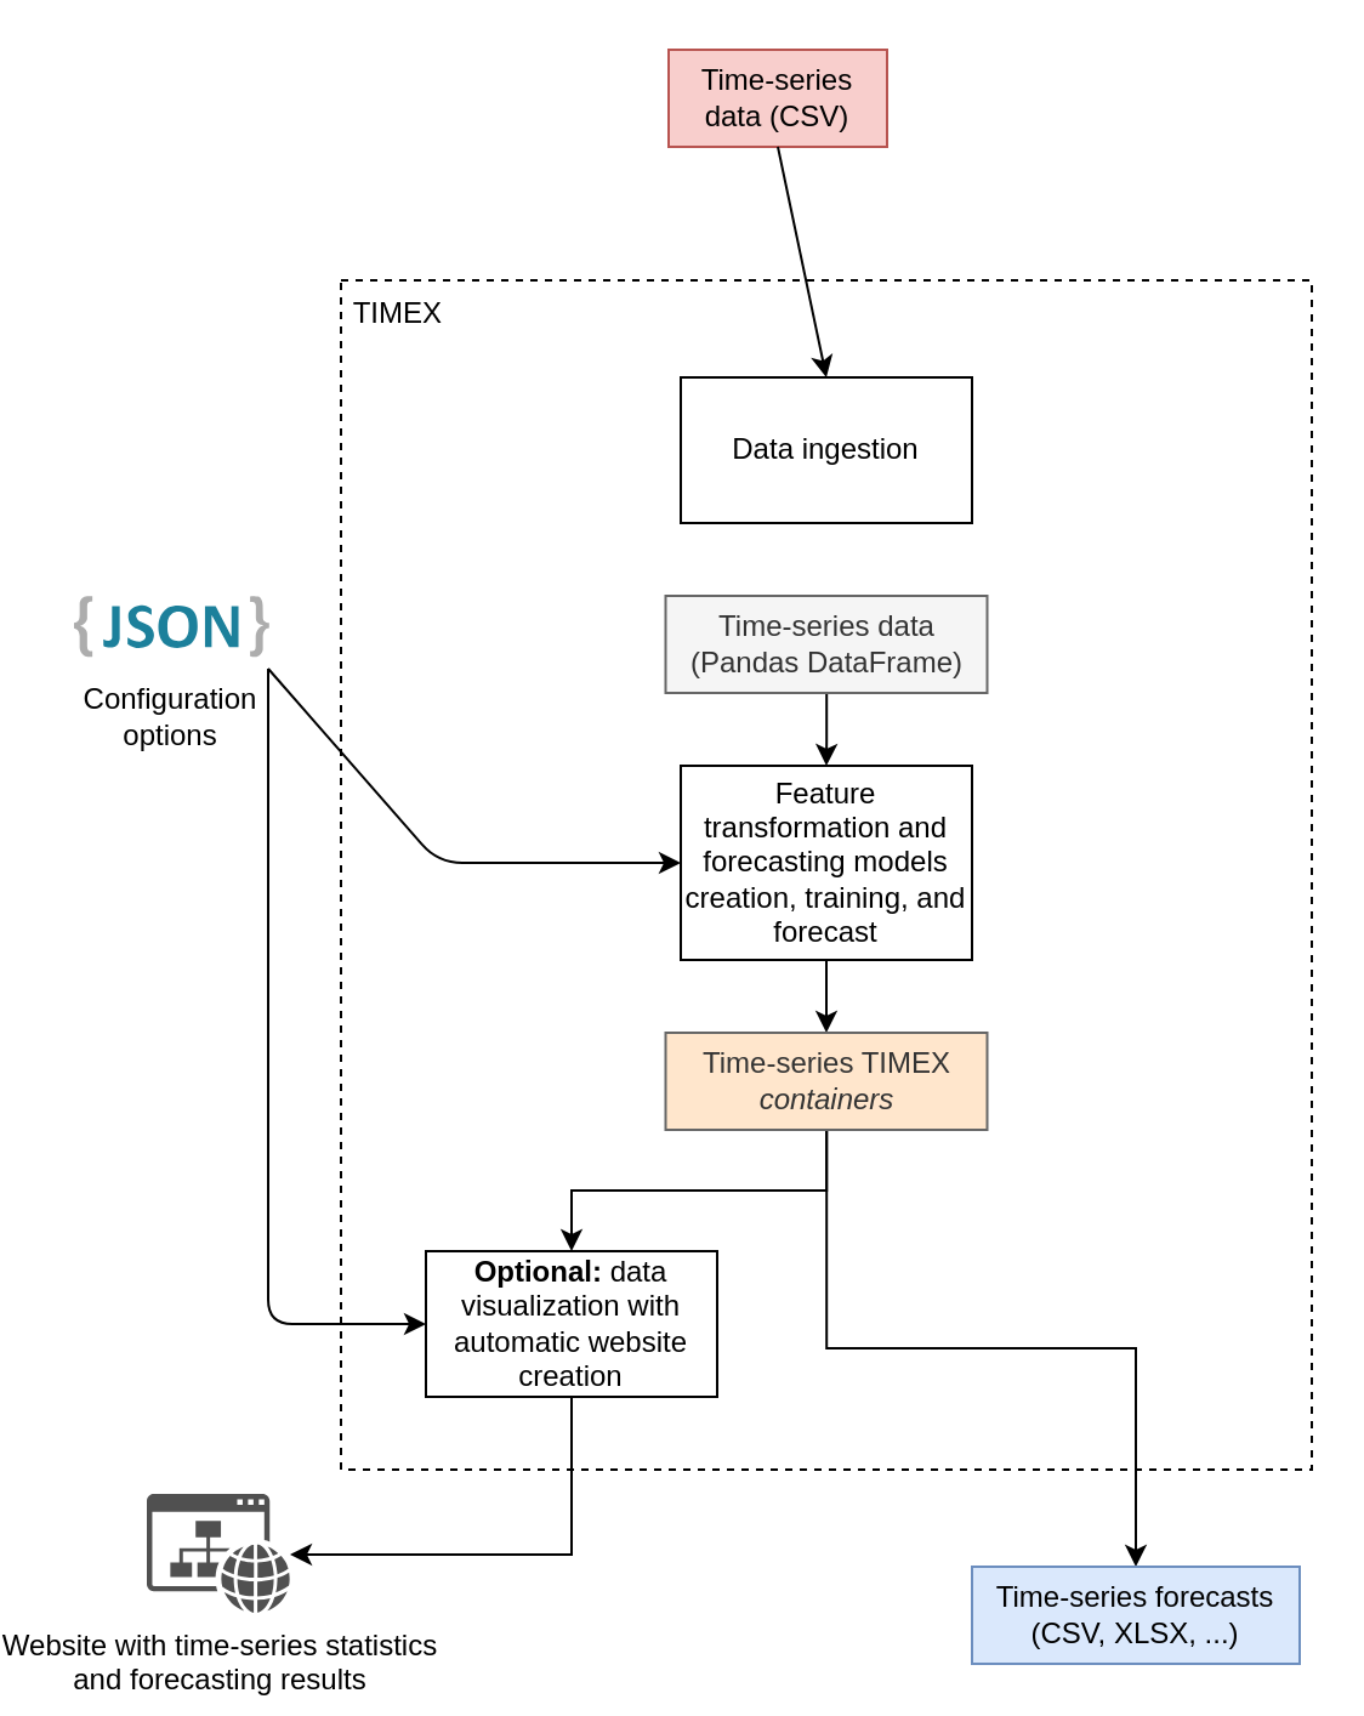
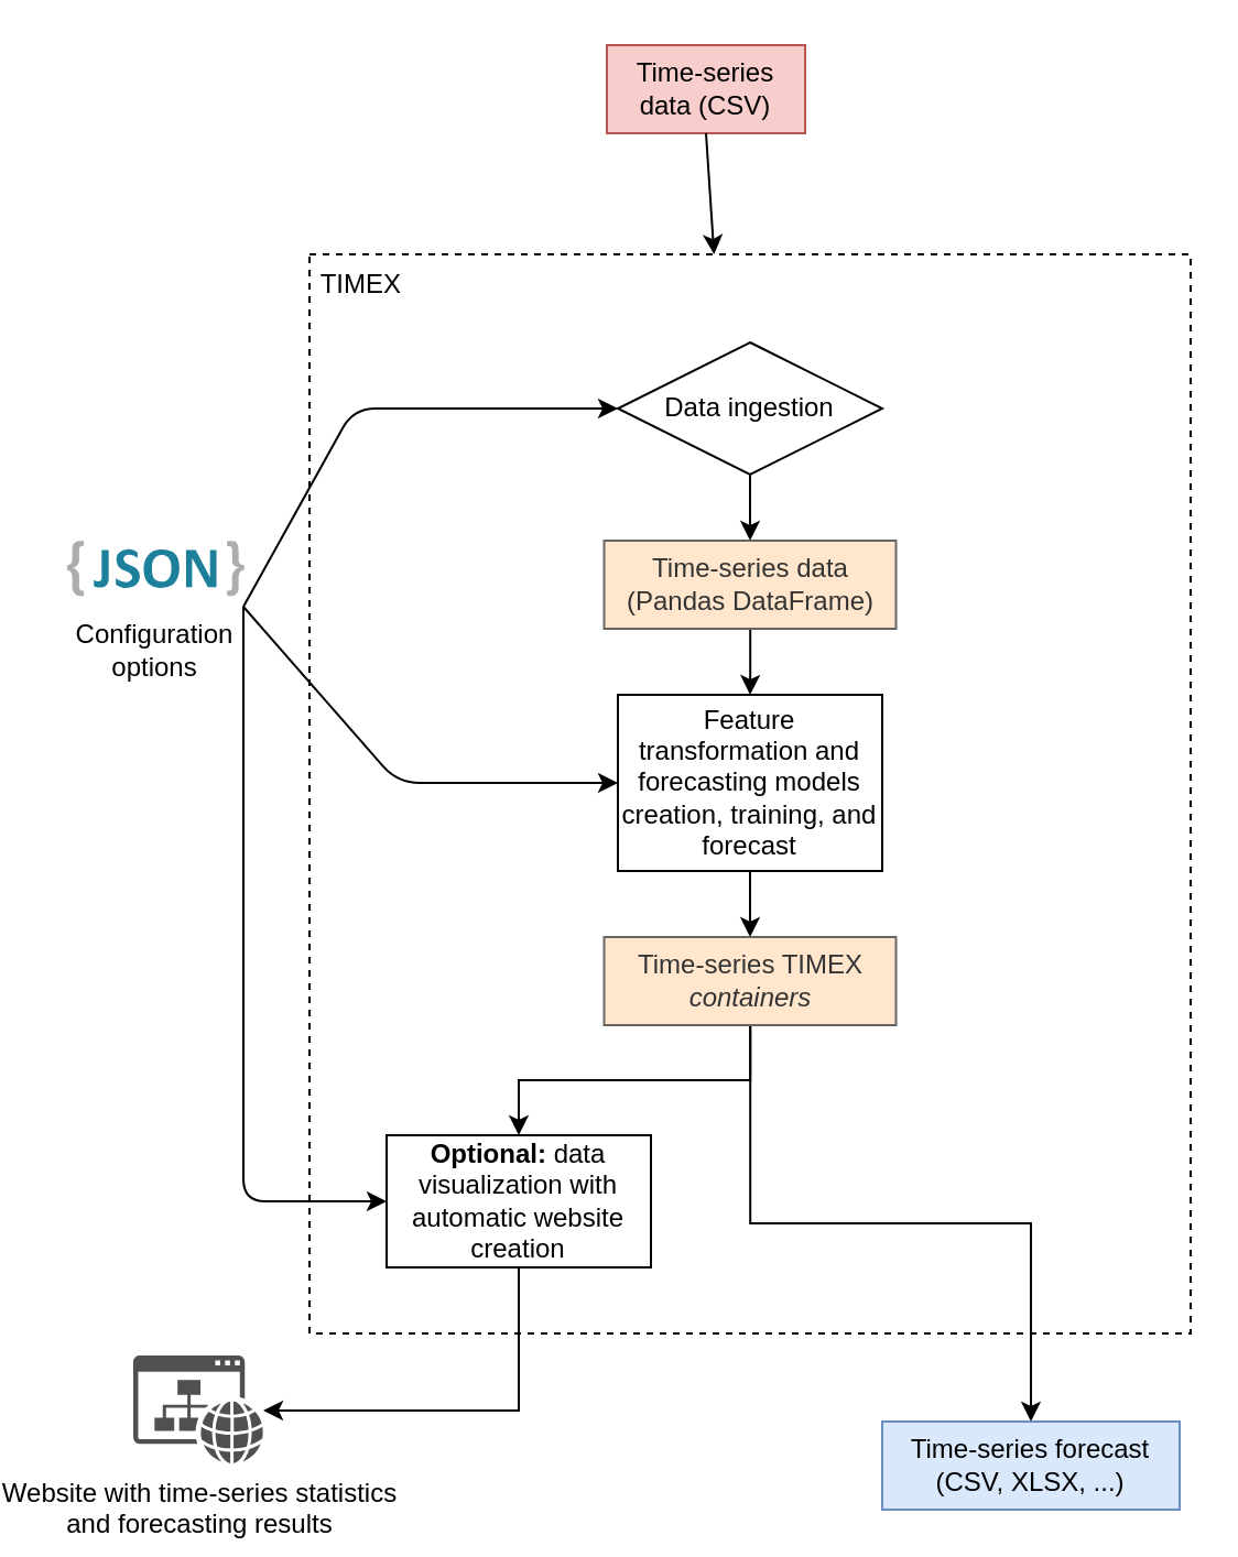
- <mxCell id="8" value="" style="endArrow=classic;html=1;exitX=0.5;exitY=1;exitDx=0;exitDy=0;entryX=0.5;entryY=0;entryDx=0;entryDy=0;" edge="1" parent="1" source="2" target="6"><mxGeometry width="50" height="50" relative="1" as="geometry"><mxPoint x="170" y="95" as="sourcePoint" /><mxPoint x="220" y="45" as="targetPoint" /></mxGeometry></mxCell>
+ <mxCell id="8" value="" style="endArrow=classic;html=1;exitX=0.5;exitY=1;exitDx=0;exitDy=0;" edge="1" parent="1" source="2" target="3"><mxGeometry width="50" height="50" relative="1" as="geometry"><mxPoint x="170" y="95" as="sourcePoint" /><mxPoint x="220" y="45" as="targetPoint" /></mxGeometry></mxCell>
+ <mxCell id="7" value="" style="endArrow=classic;html=1;entryX=0;entryY=0.5;entryDx=0;entryDy=0;exitX=1;exitY=0;exitDx=0;exitDy=0;" edge="1" parent="1" source="5" target="6"><mxGeometry width="50" height="50" relative="1" as="geometry"><mxPoint x="40" y="225" as="sourcePoint" /><mxPoint x="90" y="175" as="targetPoint" /><Array as="points"><mxPoint x="150" y="185" /></Array></mxGeometry></mxCell>
- <mxCell id="6" value="Data ingestion" style="rounded=0;whiteSpace=wrap;html=1;fillColor=none;" vertex="1" parent="1"><mxGeometry x="270" y="155" width="120" height="60" as="geometry" /></mxCell>
+ <mxCell id="6" value="Data ingestion" style="rhombus;whiteSpace=wrap;html=1;fillColor=none;" vertex="1" parent="1"><mxGeometry x="270" y="155" width="120" height="60" as="geometry" /></mxCell>
+ <mxCell id="9" value="" style="endArrow=classic;html=1;exitX=0.5;exitY=1;exitDx=0;exitDy=0;entryX=0.5;entryY=0;entryDx=0;entryDy=0;" edge="1" parent="1" source="6" target="11"><mxGeometry width="50" height="50" relative="1" as="geometry"><mxPoint x="300" y="375" as="sourcePoint" /><mxPoint x="350" y="325" as="targetPoint" /></mxGeometry></mxCell>
- <mxCell id="11" value="Time-series data (Pandas DataFrame)" style="rounded=0;whiteSpace=wrap;html=1;fillColor=#f5f5f5;strokeColor=#666666;fontColor=#333333;" vertex="1" parent="1"><mxGeometry x="263.75" y="245" width="132.5" height="40" as="geometry" /></mxCell>
+ <mxCell id="11" value="Time-series data (Pandas DataFrame)" style="rounded=0;whiteSpace=wrap;html=1;fillColor=#ffe6cc;strokeColor=#666666;fontColor=#333333;" vertex="1" parent="1"><mxGeometry x="263.75" y="245" width="132.5" height="40" as="geometry" /></mxCell>
- <mxCell id="19" value="Time-series forecasts (CSV, XLSX, ...)" style="rounded=0;whiteSpace=wrap;html=1;fillColor=#dae8fc;strokeColor=#6c8ebf;" vertex="1" parent="1"><mxGeometry x="390" y="645" width="135" height="40" as="geometry" /></mxCell>
+ <mxCell id="19" value="Time-series forecast (CSV, XLSX, ...)" style="rounded=0;whiteSpace=wrap;html=1;fillColor=#dae8fc;strokeColor=#6c8ebf;" vertex="1" parent="1"><mxGeometry x="390" y="645" width="135" height="40" as="geometry" /></mxCell>
